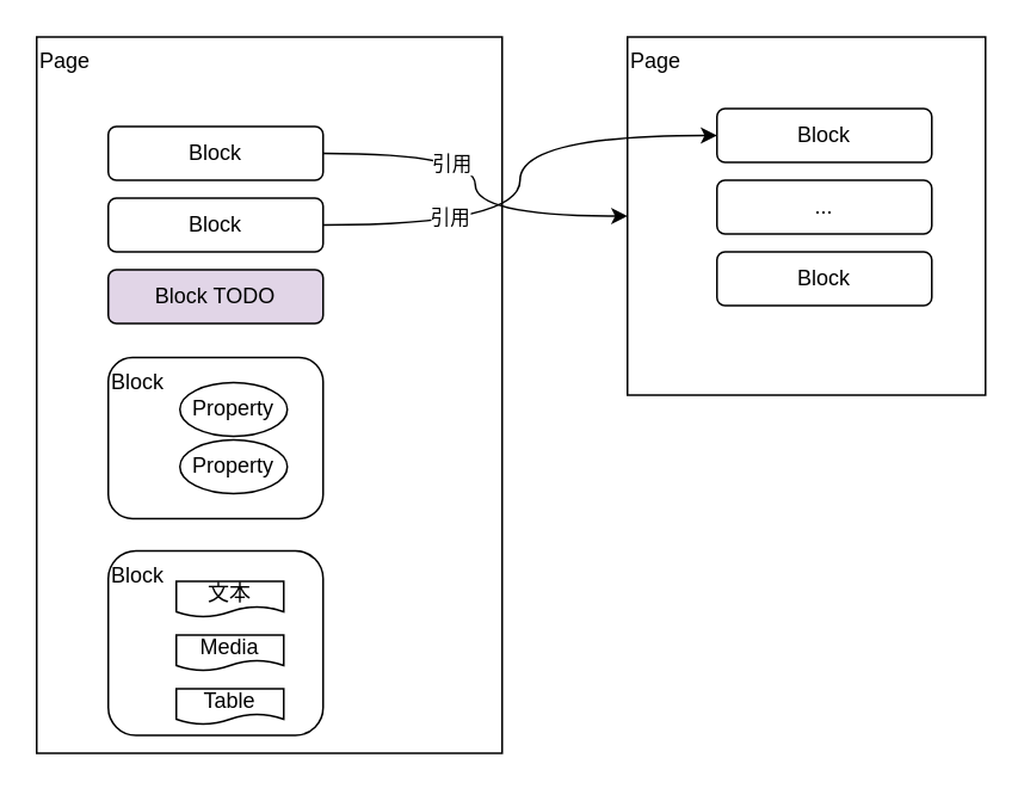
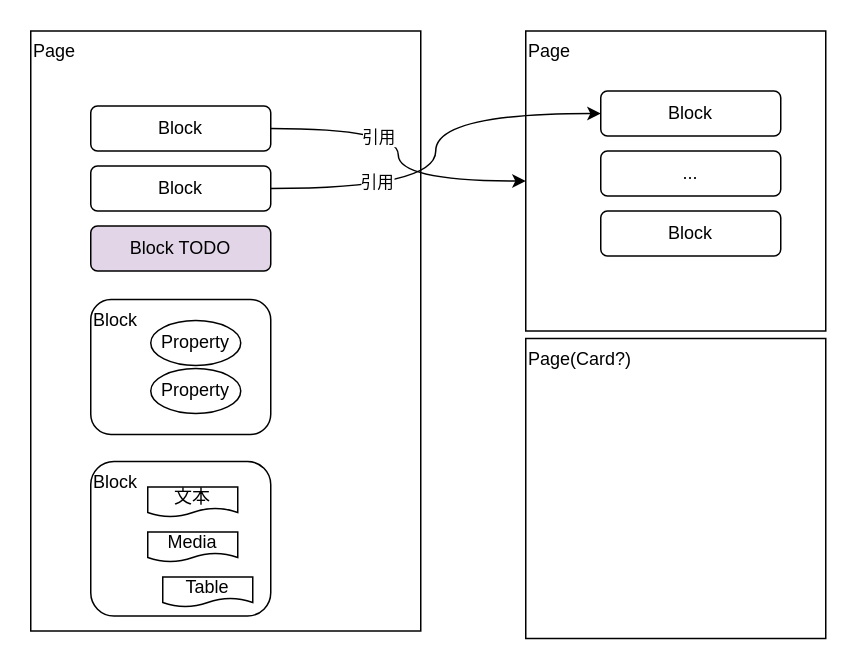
+ <mxCell id="21" value="Page(Card?)" style="whiteSpace=wrap;html=1;aspect=fixed;verticalAlign=top;align=left;" vertex="1" parent="1"><mxGeometry x="350" y="225" width="200" height="200" as="geometry" /></mxCell>
- <mxCell id="18" value="Table" style="shape=document;whiteSpace=wrap;html=1;boundedLbl=1;" vertex="1" parent="1"><mxGeometry x="98" y="384" width="60" height="20" as="geometry" /></mxCell>
+ <mxCell id="18" value="Table" style="shape=document;whiteSpace=wrap;html=1;boundedLbl=1;" vertex="1" parent="1"><mxGeometry x="108" y="384" width="60" height="20" as="geometry" /></mxCell>
